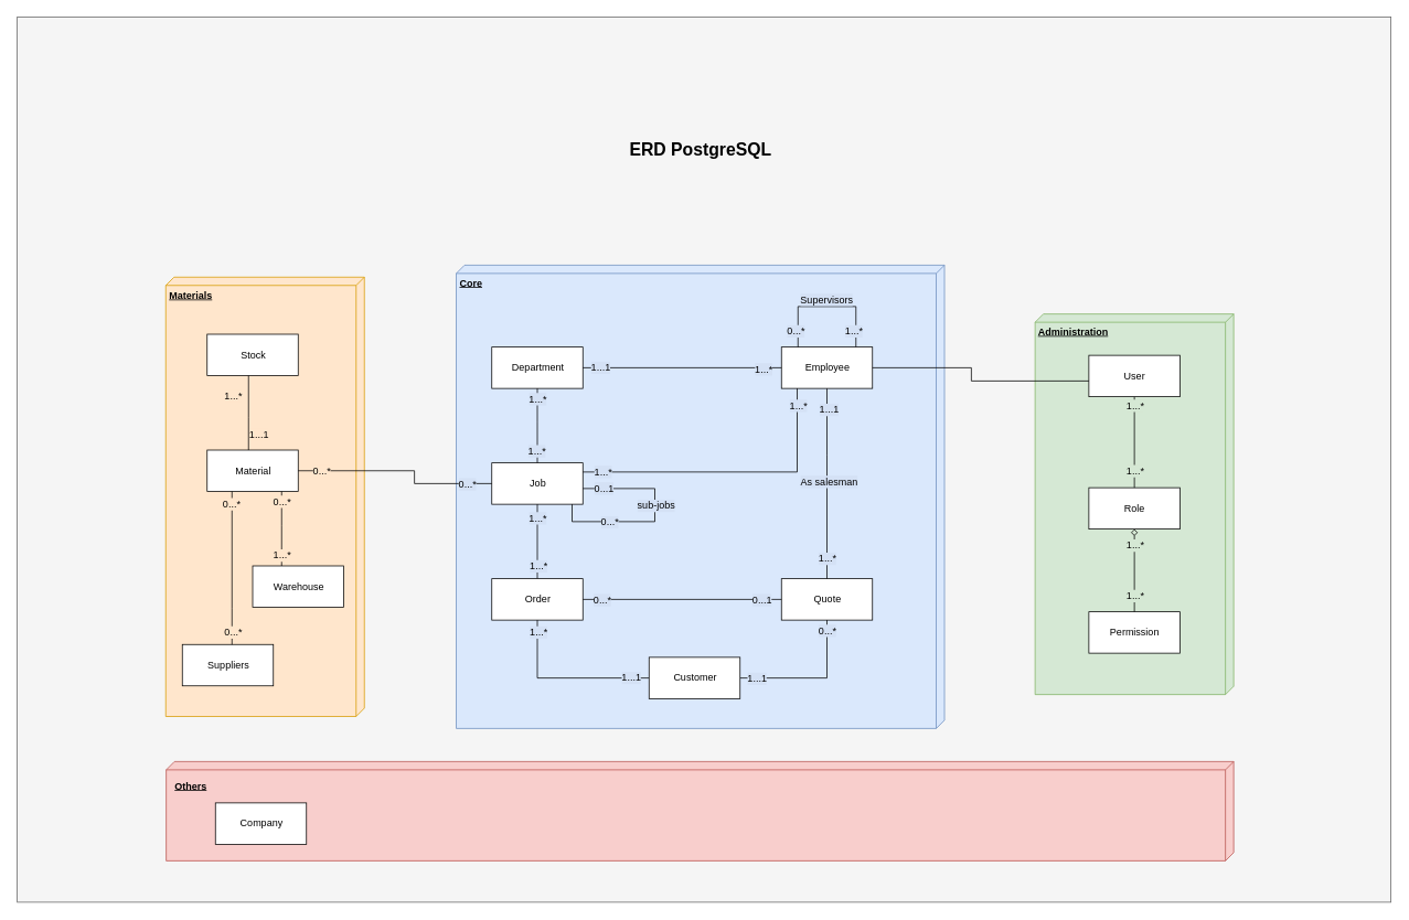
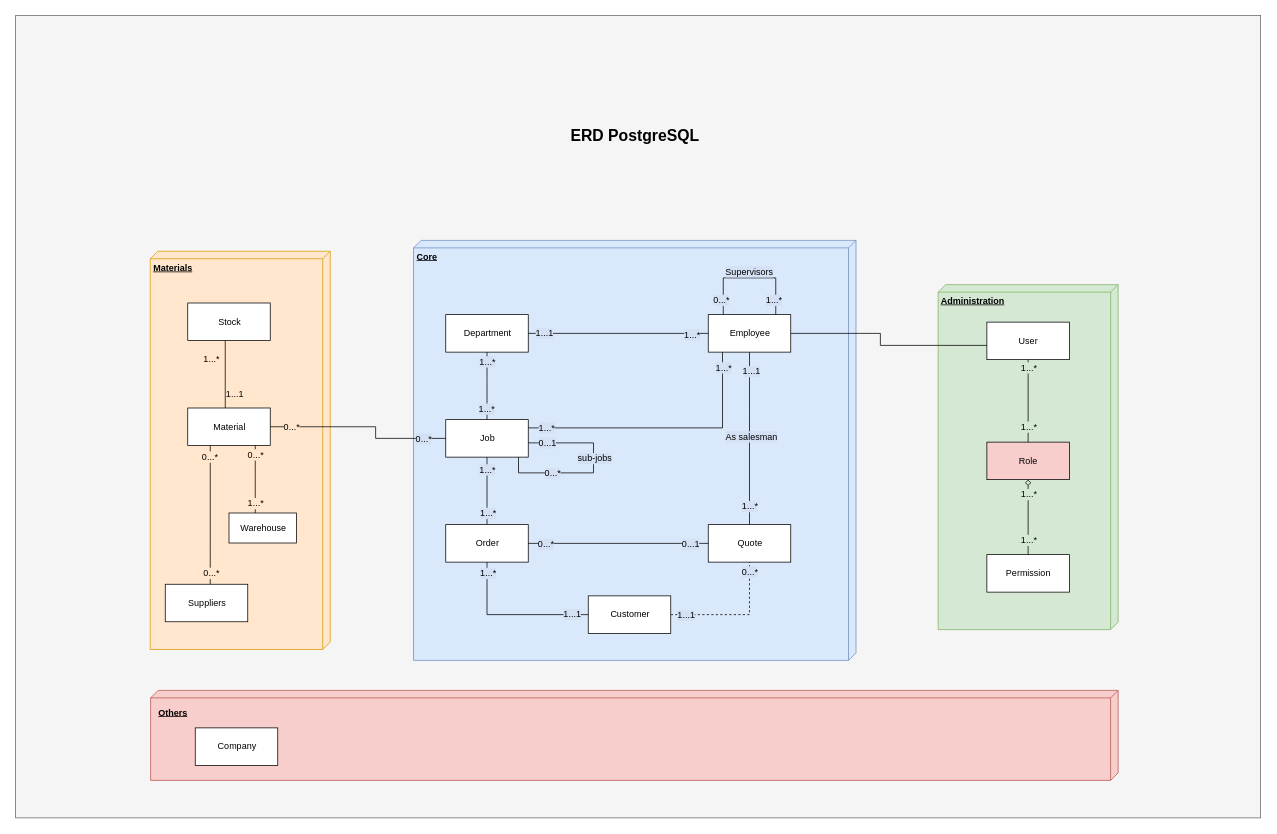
- <mxCell id="8" value="Role" style="html=1;" parent="5" vertex="1"><mxGeometry x="65" y="210" width="110" height="50" as="geometry" /></mxCell>
+ <mxCell id="8" value="Role" style="html=1;fillColor=#f8cecc;" parent="5" vertex="1"><mxGeometry x="65" y="210" width="110" height="50" as="geometry" /></mxCell>
- <mxCell id="72" value="Warehouse" style="html=1;" parent="58" vertex="1"><mxGeometry x="105" y="349" width="110" height="50" as="geometry" /></mxCell>
+ <mxCell id="72" value="Warehouse" style="html=1;" parent="58" vertex="1"><mxGeometry x="105" y="349" width="90" height="40" as="geometry" /></mxCell>
- <mxCell id="27" style="edgeStyle=orthogonalEdgeStyle;rounded=0;orthogonalLoop=1;jettySize=auto;html=1;exitX=1;exitY=0.5;exitDx=0;exitDy=0;endArrow=none;endFill=0;" parent="16" source="33" target="19" edge="1"><mxGeometry relative="1" as="geometry" /></mxCell>
+ <mxCell id="27" style="edgeStyle=orthogonalEdgeStyle;rounded=0;orthogonalLoop=1;jettySize=auto;html=1;exitX=1;exitY=0.5;exitDx=0;exitDy=0;endArrow=none;endFill=0;dashed=1;" parent="16" source="33" target="19" edge="1"><mxGeometry relative="1" as="geometry" /></mxCell>
